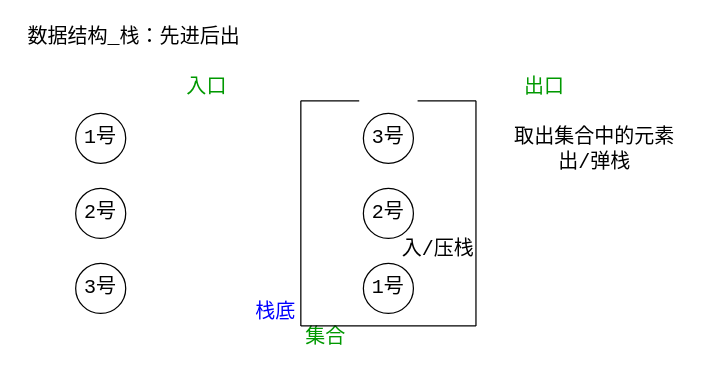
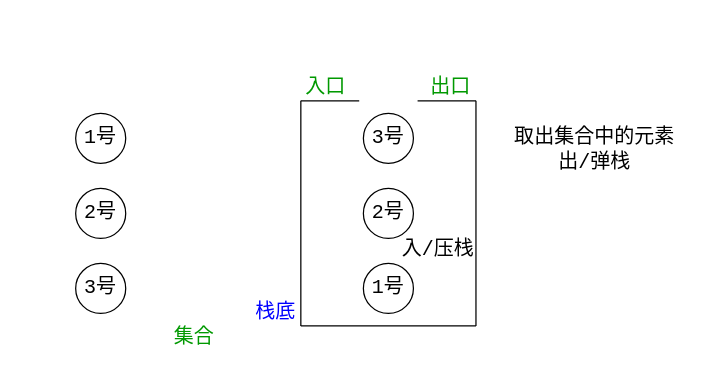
- <mxCell id="2" value="数据结构_栈：先进后出" style="text;html=1;strokeColor=none;fillColor=none;align=left;verticalAlign=middle;whiteSpace=wrap;rounded=0;fontFamily=Courier New;fontSize=16;" vertex="1" parent="1"><mxGeometry y="20" width="200" height="20" as="geometry" x="20" /></mxCell>
- <mxCell id="6" value="入口" style="text;html=1;strokeColor=none;fillColor=none;align=center;verticalAlign=middle;whiteSpace=wrap;rounded=0;fontFamily=Courier New;fontSize=16;fontColor=#009900;" vertex="1" parent="1"><mxGeometry x="145" y="60" width="40" height="20" as="geometry" /></mxCell>
+ <mxCell id="6" value="入口" style="text;html=1;strokeColor=none;fillColor=none;align=center;verticalAlign=middle;whiteSpace=wrap;rounded=0;fontFamily=Courier New;fontSize=16;fontColor=#009900;" vertex="1" parent="1"><mxGeometry x="240" y="60" width="40" height="20" as="geometry" /></mxCell>
- <mxCell id="7" value="出口" style="text;html=1;strokeColor=none;fillColor=none;align=center;verticalAlign=middle;whiteSpace=wrap;rounded=0;fontFamily=Courier New;fontSize=16;fontColor=#009900;" vertex="1" parent="1"><mxGeometry x="415" y="60" width="40" height="20" as="geometry" /></mxCell>
+ <mxCell id="7" value="出口" style="text;html=1;strokeColor=none;fillColor=none;align=center;verticalAlign=middle;whiteSpace=wrap;rounded=0;fontFamily=Courier New;fontSize=16;fontColor=#009900;" vertex="1" parent="1"><mxGeometry x="340" y="60" width="40" height="20" as="geometry" /></mxCell>
- <mxCell id="8" value="集合" style="text;html=1;strokeColor=none;fillColor=none;align=center;verticalAlign=middle;whiteSpace=wrap;rounded=0;fontFamily=Courier New;fontSize=16;fontColor=#009900;" vertex="1" parent="1"><mxGeometry x="240" y="260" width="40" height="20" as="geometry" /></mxCell>
+ <mxCell id="8" value="集合" style="text;html=1;strokeColor=none;fillColor=none;align=center;verticalAlign=middle;whiteSpace=wrap;rounded=0;fontFamily=Courier New;fontSize=16;fontColor=#009900;" vertex="1" parent="1"><mxGeometry x="135" y="260" width="40" height="20" as="geometry" /></mxCell>
